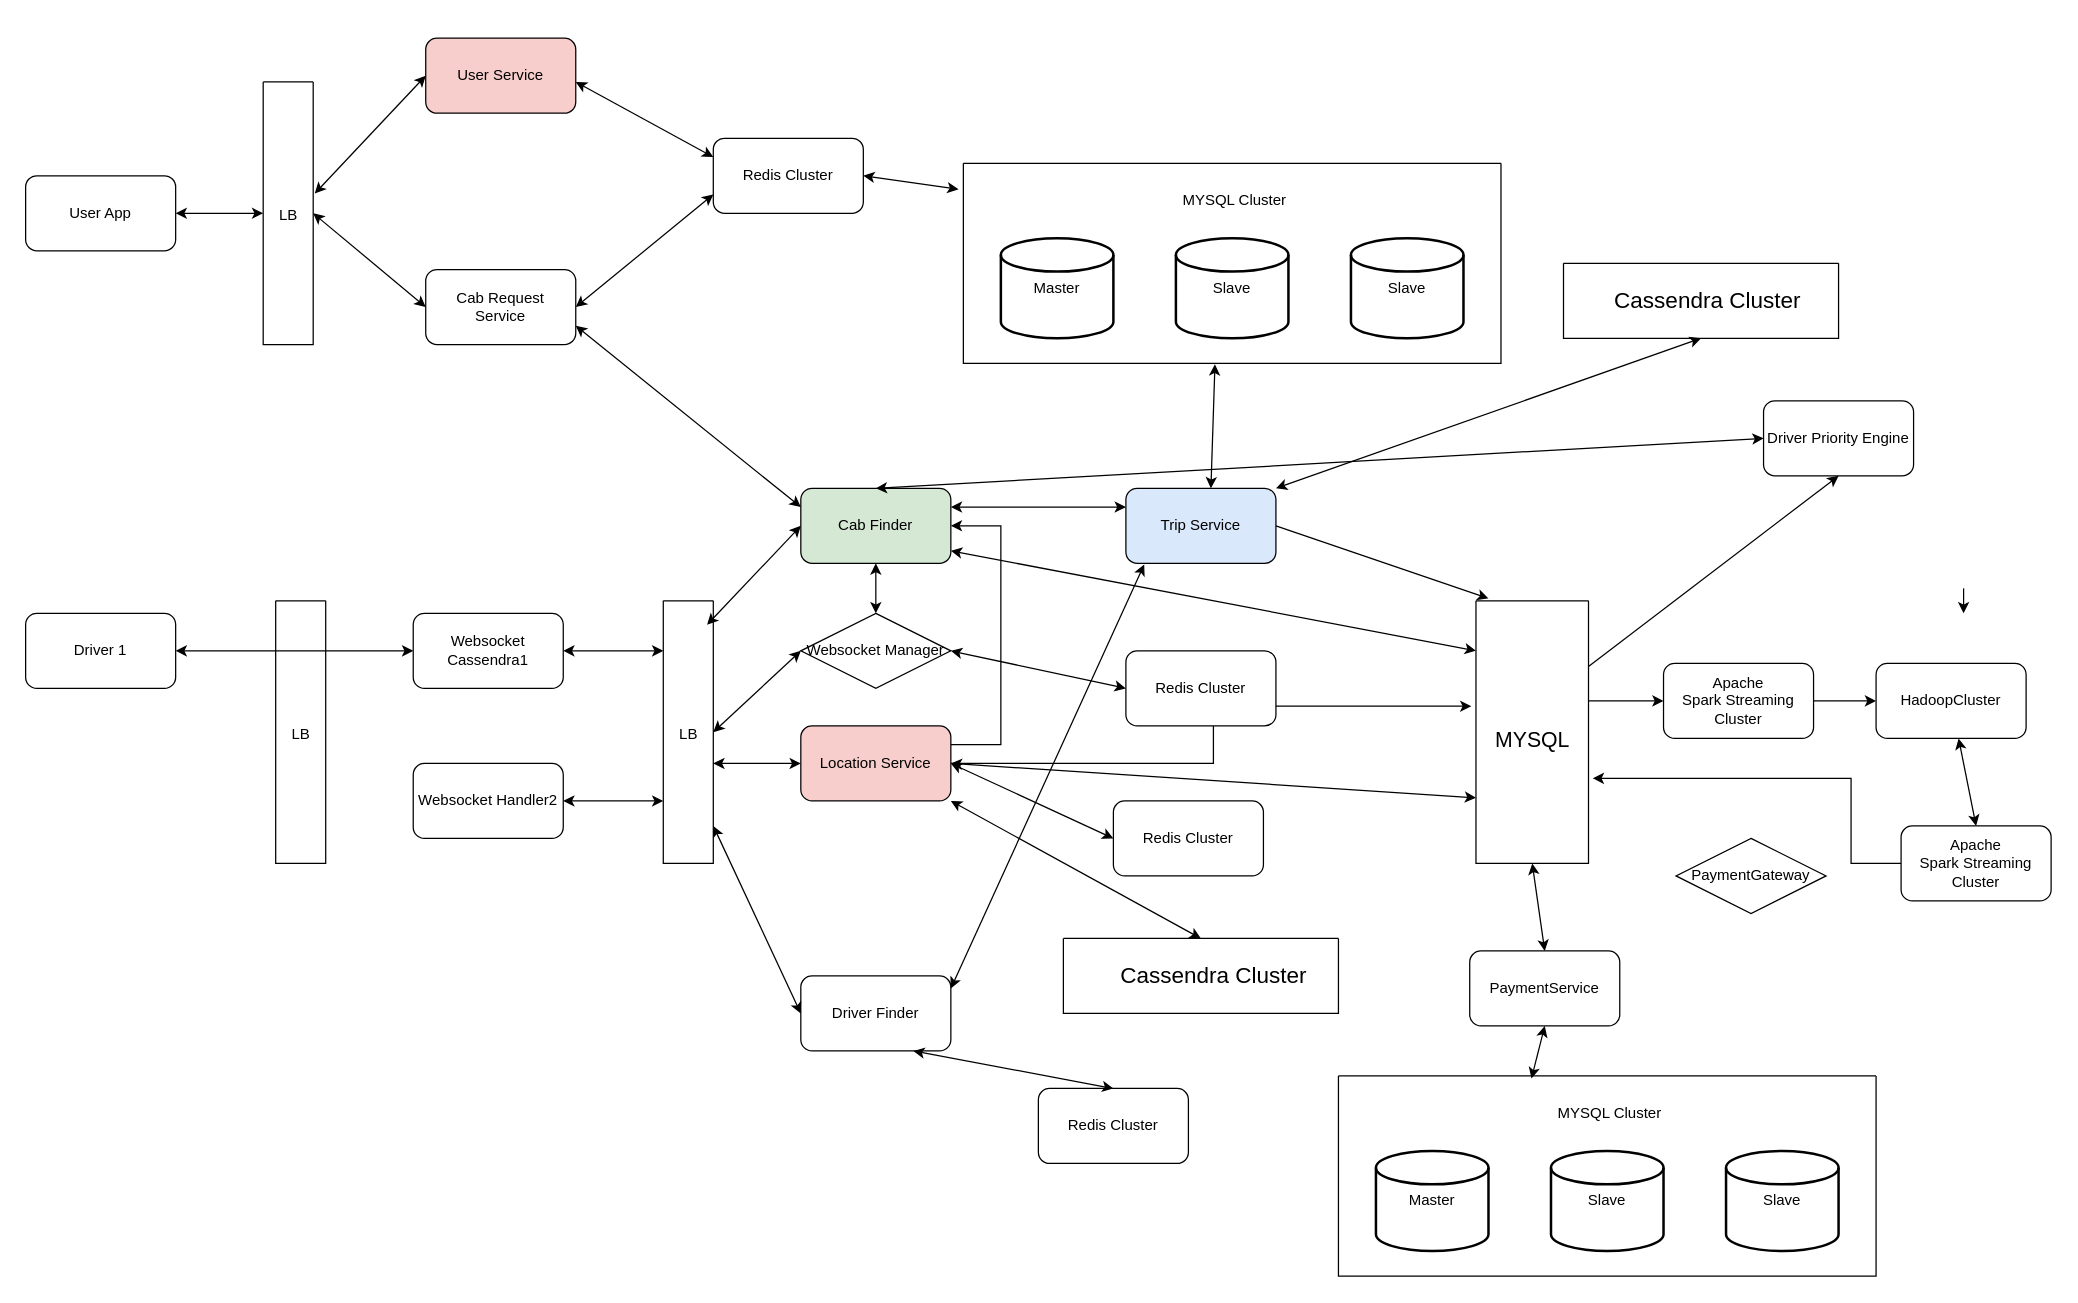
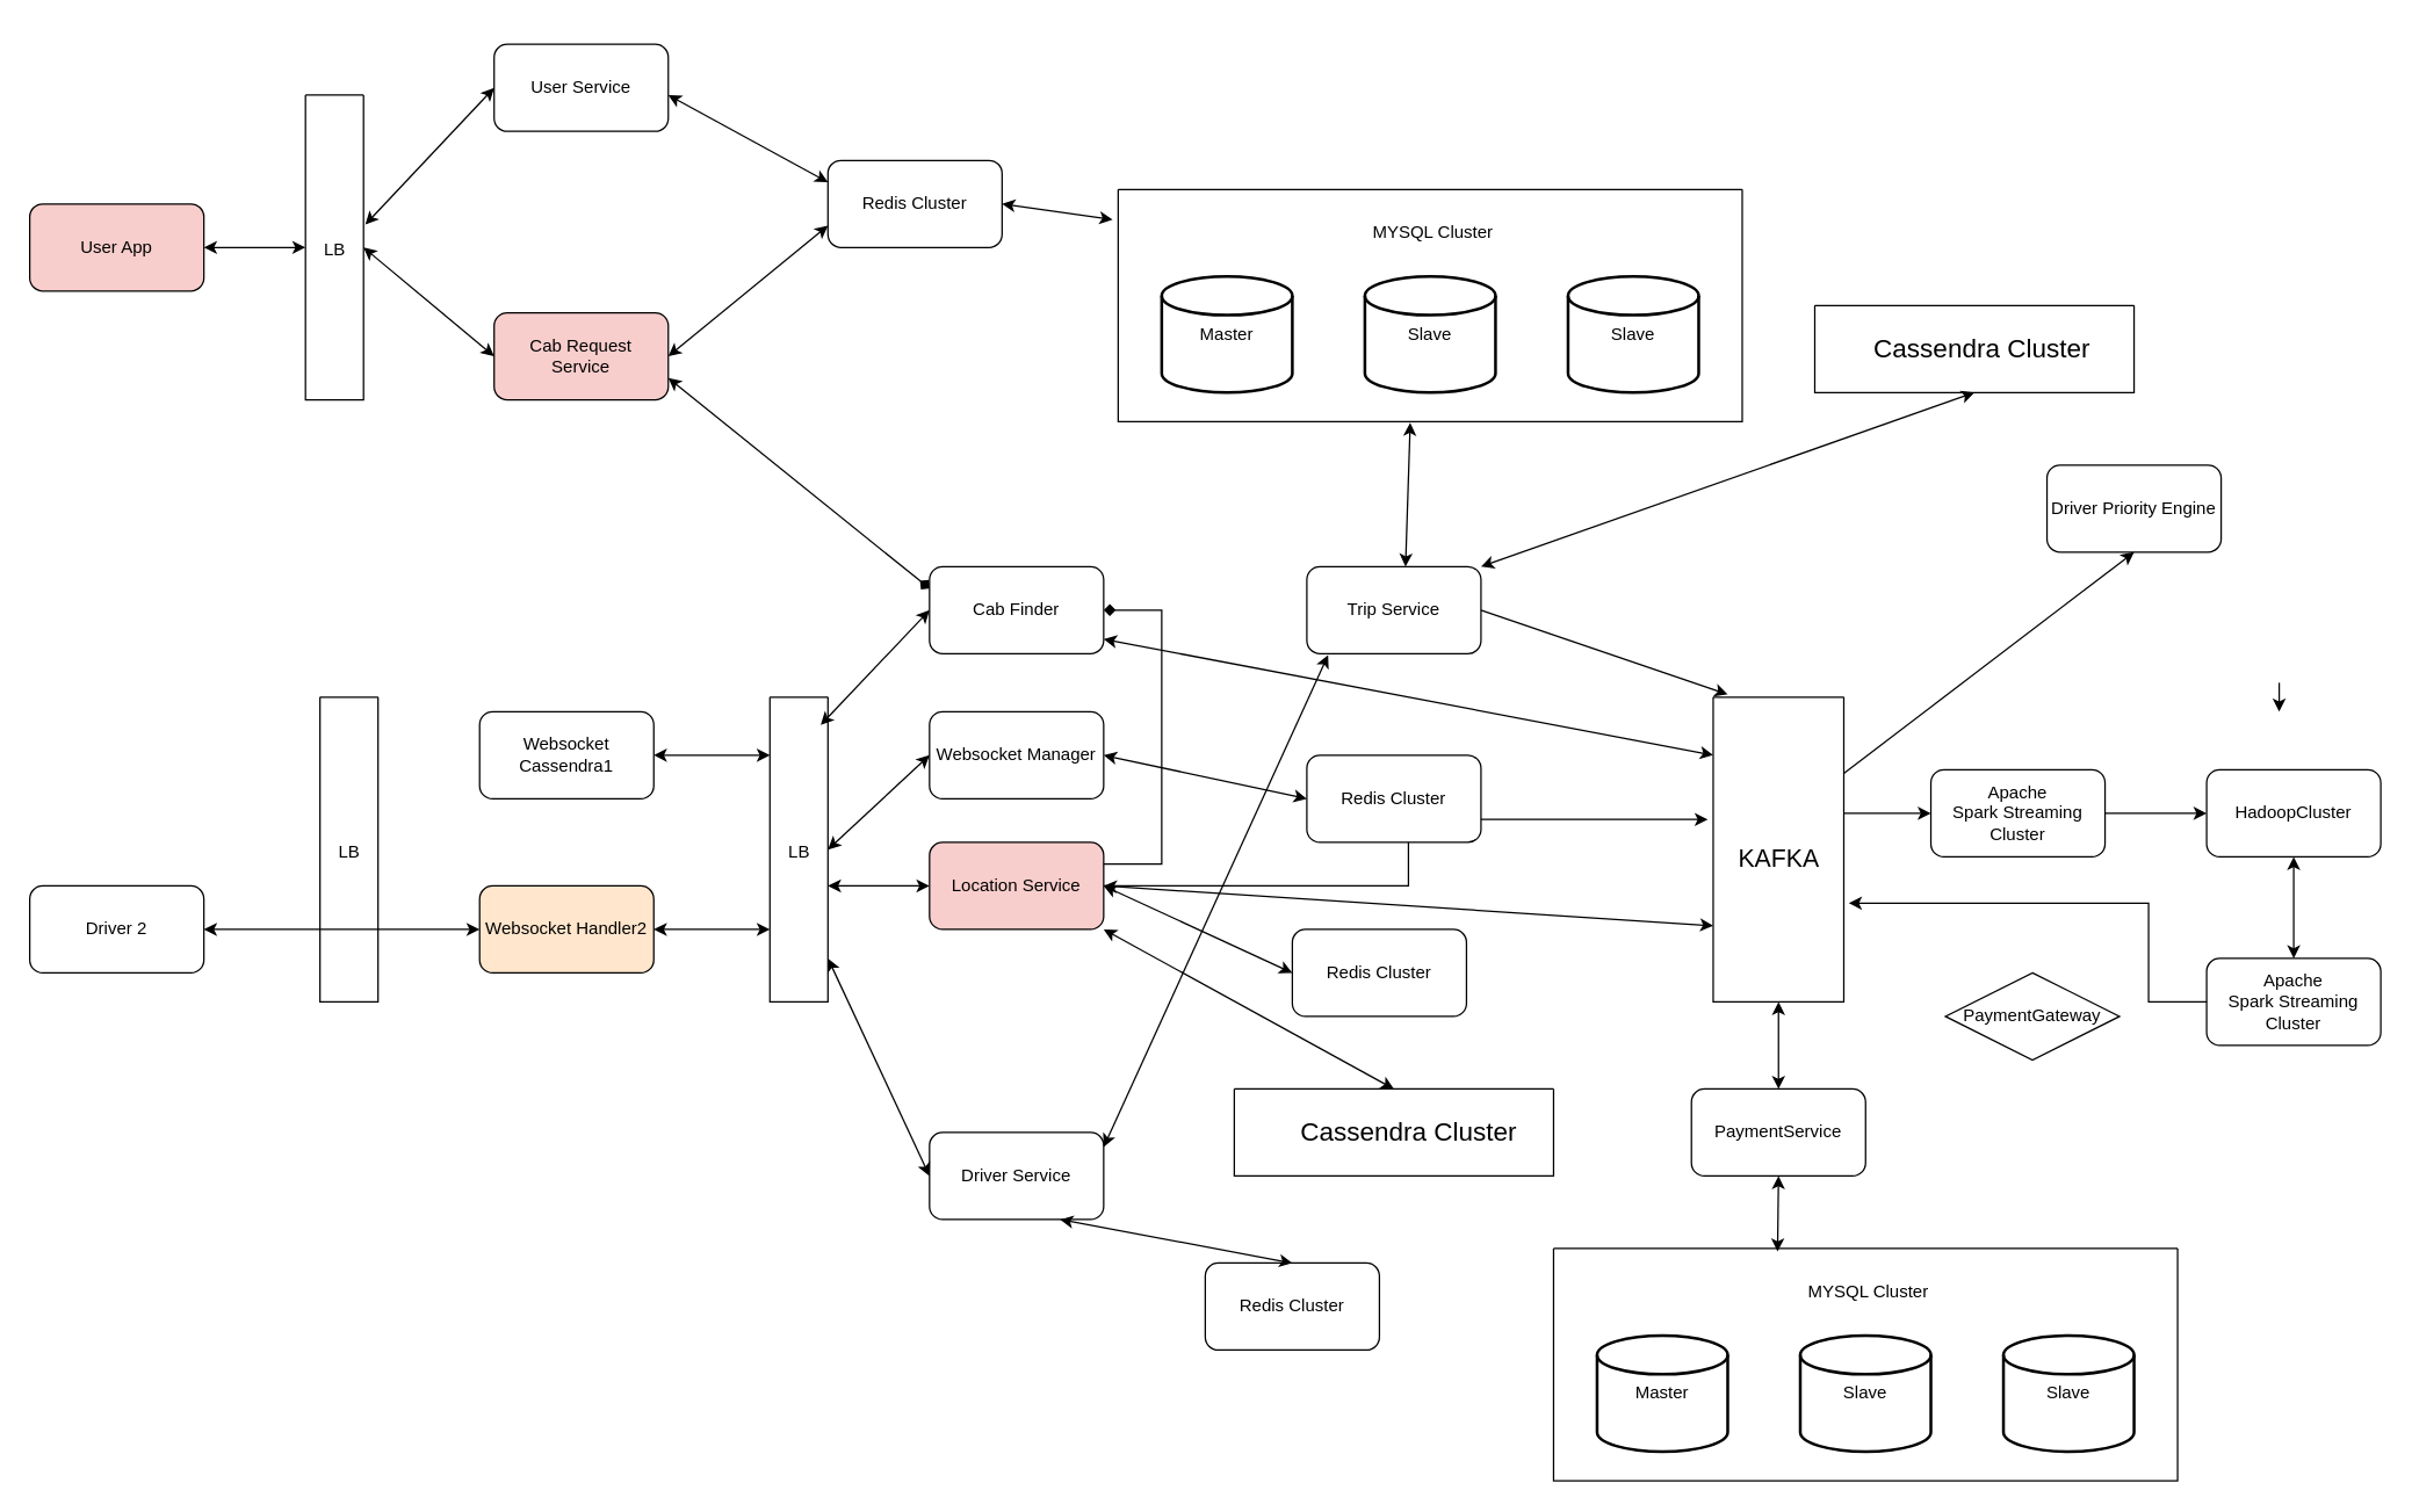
- <mxCell id="6" value="User Service" style="rounded=1;whiteSpace=wrap;html=1;fillColor=#f8cecc;" vertex="1" parent="1"><mxGeometry x="340" y="30" width="120" height="60" as="geometry" /></mxCell>
+ <mxCell id="6" value="User Service" style="rounded=1;whiteSpace=wrap;html=1;" vertex="1" parent="1"><mxGeometry x="340" y="30" width="120" height="60" as="geometry" /></mxCell>
- <mxCell id="2" value="User App" style="rounded=1;whiteSpace=wrap;html=1;" vertex="1" parent="1"><mxGeometry x="20" y="140" width="120" height="60" as="geometry" /></mxCell>
+ <mxCell id="2" value="User App" style="rounded=1;whiteSpace=wrap;html=1;fillColor=#f8cecc;" vertex="1" parent="1"><mxGeometry x="20" y="140" width="120" height="60" as="geometry" /></mxCell>
- <mxCell id="7" value="Cab Request &lt;br&gt;Service" style="rounded=1;whiteSpace=wrap;html=1;" vertex="1" parent="1"><mxGeometry x="340" y="215" width="120" height="60" as="geometry" /></mxCell>
+ <mxCell id="7" value="Cab Request &lt;br&gt;Service" style="rounded=1;whiteSpace=wrap;html=1;fillColor=#f8cecc;" vertex="1" parent="1"><mxGeometry x="340" y="215" width="120" height="60" as="geometry" /></mxCell>
- <mxCell id="83" value="" style="endArrow=classic;startArrow=classic;html=1;rounded=0;fontSize=17;exitX=0.5;exitY=0;exitDx=0;exitDy=0;entryX=0;entryY=0.5;entryDx=0;entryDy=0;" edge="1" parent="1" source="25" target="64"><mxGeometry width="50" height="50" relative="1" as="geometry"><mxPoint x="740" y="550" as="sourcePoint" /><mxPoint x="790" y="500" as="targetPoint" /></mxGeometry></mxCell>
- <mxCell id="37" value="" style="endArrow=classic;startArrow=classic;html=1;rounded=0;exitX=1;exitY=0.75;exitDx=0;exitDy=0;entryX=0;entryY=0.25;entryDx=0;entryDy=0;" edge="1" parent="1" source="7" target="25"><mxGeometry width="50" height="50" relative="1" as="geometry"><mxPoint x="510" y="480" as="sourcePoint" /><mxPoint x="560" y="430" as="targetPoint" /></mxGeometry></mxCell>
+ <mxCell id="37" value="" style="endArrow=diamond;startArrow=classic;html=1;rounded=0;exitX=1;exitY=0.75;exitDx=0;exitDy=0;entryX=0;entryY=0.25;entryDx=0;entryDy=0;" edge="1" parent="1" source="7" target="25"><mxGeometry width="50" height="50" relative="1" as="geometry"><mxPoint x="510" y="480" as="sourcePoint" /><mxPoint x="560" y="430" as="targetPoint" /></mxGeometry></mxCell>
- <mxCell id="48" value="" style="endArrow=classic;startArrow=classic;html=1;rounded=0;fontSize=18;entryX=0;entryY=0.25;entryDx=0;entryDy=0;exitX=1;exitY=0.25;exitDx=0;exitDy=0;" edge="1" parent="1" source="25" target="38"><mxGeometry width="50" height="50" relative="1" as="geometry"><mxPoint x="780" y="420" as="sourcePoint" /><mxPoint x="630" y="450" as="targetPoint" /></mxGeometry></mxCell>
- <mxCell id="25" value="Cab Finder" style="rounded=1;whiteSpace=wrap;html=1;fillColor=#d5e8d4;" vertex="1" parent="1"><mxGeometry x="640" y="390" width="120" height="60" as="geometry" /></mxCell>
+ <mxCell id="25" value="Cab Finder" style="rounded=1;whiteSpace=wrap;html=1;" vertex="1" parent="1"><mxGeometry x="640" y="390" width="120" height="60" as="geometry" /></mxCell>
- <mxCell id="34" value="" style="edgeStyle=elbowEdgeStyle;elbow=horizontal;endArrow=classic;html=1;rounded=0;exitX=1;exitY=0.25;exitDx=0;exitDy=0;entryX=1;entryY=0.5;entryDx=0;entryDy=0;" edge="1" parent="1" source="27" target="25"><mxGeometry width="50" height="50" relative="1" as="geometry"><mxPoint x="630" y="590" as="sourcePoint" /><mxPoint x="780" y="400" as="targetPoint" /><Array as="points"><mxPoint x="800" y="500" /></Array></mxGeometry></mxCell>
+ <mxCell id="34" value="" style="edgeStyle=elbowEdgeStyle;elbow=horizontal;endArrow=diamond;html=1;rounded=0;exitX=1;exitY=0.25;exitDx=0;exitDy=0;entryX=1;entryY=0.5;entryDx=0;entryDy=0;" edge="1" parent="1" source="27" target="25"><mxGeometry width="50" height="50" relative="1" as="geometry"><mxPoint x="630" y="590" as="sourcePoint" /><mxPoint x="780" y="400" as="targetPoint" /><Array as="points"><mxPoint x="800" y="500" /></Array></mxGeometry></mxCell>
- <mxCell id="38" value="Trip Service" style="rounded=1;whiteSpace=wrap;html=1;fillColor=#dae8fc;" vertex="1" parent="1"><mxGeometry x="900" y="390" width="120" height="60" as="geometry" /></mxCell>
+ <mxCell id="38" value="Trip Service" style="rounded=1;whiteSpace=wrap;html=1;" vertex="1" parent="1"><mxGeometry x="900" y="390" width="120" height="60" as="geometry" /></mxCell>
- <mxCell id="36" value="" style="endArrow=classic;startArrow=classic;html=1;rounded=0;entryX=0.5;entryY=1;entryDx=0;entryDy=0;exitX=0.5;exitY=0;exitDx=0;exitDy=0;" edge="1" parent="1" source="24" target="25"><mxGeometry width="50" height="50" relative="1" as="geometry"><mxPoint x="510" y="710" as="sourcePoint" /><mxPoint x="560" y="660" as="targetPoint" /></mxGeometry></mxCell>
- <mxCell id="60" value="&lt;font style=&quot;font-size: 17px;&quot;&gt;&lt;br&gt;&lt;br&gt;&lt;br&gt;&lt;br&gt;&lt;br&gt;&lt;br&gt;&lt;br&gt;&lt;br&gt;&lt;br&gt;&lt;br&gt;MYSQL&lt;/font&gt;" style="text;html=1;align=center;verticalAlign=middle;resizable=0;points=[];autosize=1;strokeColor=none;fillColor=none;" vertex="1" parent="59"><mxGeometry x="10" y="-80" width="70" height="180" as="geometry" /></mxCell>
+ <mxCell id="60" value="&lt;font style=&quot;font-size: 17px;&quot;&gt;&lt;br&gt;&lt;br&gt;&lt;br&gt;&lt;br&gt;&lt;br&gt;&lt;br&gt;&lt;br&gt;&lt;br&gt;&lt;br&gt;&lt;br&gt;KAFKA&lt;/font&gt;" style="text;html=1;align=center;verticalAlign=middle;resizable=0;points=[];autosize=1;strokeColor=none;fillColor=none;" vertex="1" parent="59"><mxGeometry x="10" y="-80" width="70" height="180" as="geometry" /></mxCell>
- <mxCell id="14" value="Driver 1" style="rounded=1;whiteSpace=wrap;html=1;" vertex="1" parent="1"><mxGeometry x="20" y="490" width="120" height="60" as="geometry" /></mxCell>
- <mxCell id="20" value="" style="endArrow=classic;startArrow=classic;html=1;rounded=0;entryX=0;entryY=0.5;entryDx=0;entryDy=0;" edge="1" parent="1" source="14" target="18"><mxGeometry width="50" height="50" relative="1" as="geometry"><mxPoint x="510" y="520" as="sourcePoint" /><mxPoint x="300" y="530" as="targetPoint" /></mxGeometry></mxCell>
- <mxCell id="24" value="Websocket Manager" style="rhombus;whiteSpace=wrap;html=1;" vertex="1" parent="1"><mxGeometry x="640" y="490" width="120" height="60" as="geometry" /></mxCell>
+ <mxCell id="24" value="Websocket Manager" style="rounded=1;whiteSpace=wrap;html=1;" vertex="1" parent="1"><mxGeometry x="640" y="490" width="120" height="60" as="geometry" /></mxCell>
- <mxCell id="75" value="HadoopCluster" style="rounded=1;whiteSpace=wrap;html=1;" vertex="1" parent="1"><mxGeometry x="1500" y="530" width="120" height="60" as="geometry" /></mxCell>
+ <mxCell id="75" value="HadoopCluster" style="rounded=1;whiteSpace=wrap;html=1;" vertex="1" parent="1"><mxGeometry x="1520" y="530" width="120" height="60" as="geometry" /></mxCell>
+ <mxCell id="17" value="Driver 2" style="rounded=1;whiteSpace=wrap;html=1;" vertex="1" parent="1"><mxGeometry x="20" y="610" width="120" height="60" as="geometry" /></mxCell>
+ <mxCell id="21" value="" style="endArrow=classic;startArrow=classic;html=1;rounded=0;exitX=1;exitY=0.5;exitDx=0;exitDy=0;entryX=0;entryY=0.5;entryDx=0;entryDy=0;" edge="1" parent="1" source="17" target="19"><mxGeometry width="50" height="50" relative="1" as="geometry"><mxPoint x="510" y="520" as="sourcePoint" /><mxPoint x="560" y="470" as="targetPoint" /></mxGeometry></mxCell>
- <mxCell id="19" value="Websocket Handler2" style="rounded=1;whiteSpace=wrap;html=1;" vertex="1" parent="1"><mxGeometry x="330" y="610" width="120" height="60" as="geometry" /></mxCell>
+ <mxCell id="19" value="Websocket Handler2" style="rounded=1;whiteSpace=wrap;html=1;fillColor=#ffe6cc;" vertex="1" parent="1"><mxGeometry x="330" y="610" width="120" height="60" as="geometry" /></mxCell>
- <mxCell id="65" value="PaymentService" style="rounded=1;whiteSpace=wrap;html=1;" vertex="1" parent="1"><mxGeometry x="1175" y="760" width="120" height="60" as="geometry" /></mxCell>
+ <mxCell id="65" value="PaymentService" style="rounded=1;whiteSpace=wrap;html=1;" vertex="1" parent="1"><mxGeometry x="1165" y="750" width="120" height="60" as="geometry" /></mxCell>
- <mxCell id="28" value="Driver Finder" style="rounded=1;whiteSpace=wrap;html=1;" vertex="1" parent="1"><mxGeometry x="640" y="780" width="120" height="60" as="geometry" /></mxCell>
+ <mxCell id="28" value="Driver Service" style="rounded=1;whiteSpace=wrap;html=1;" vertex="1" parent="1"><mxGeometry x="640" y="780" width="120" height="60" as="geometry" /></mxCell>
